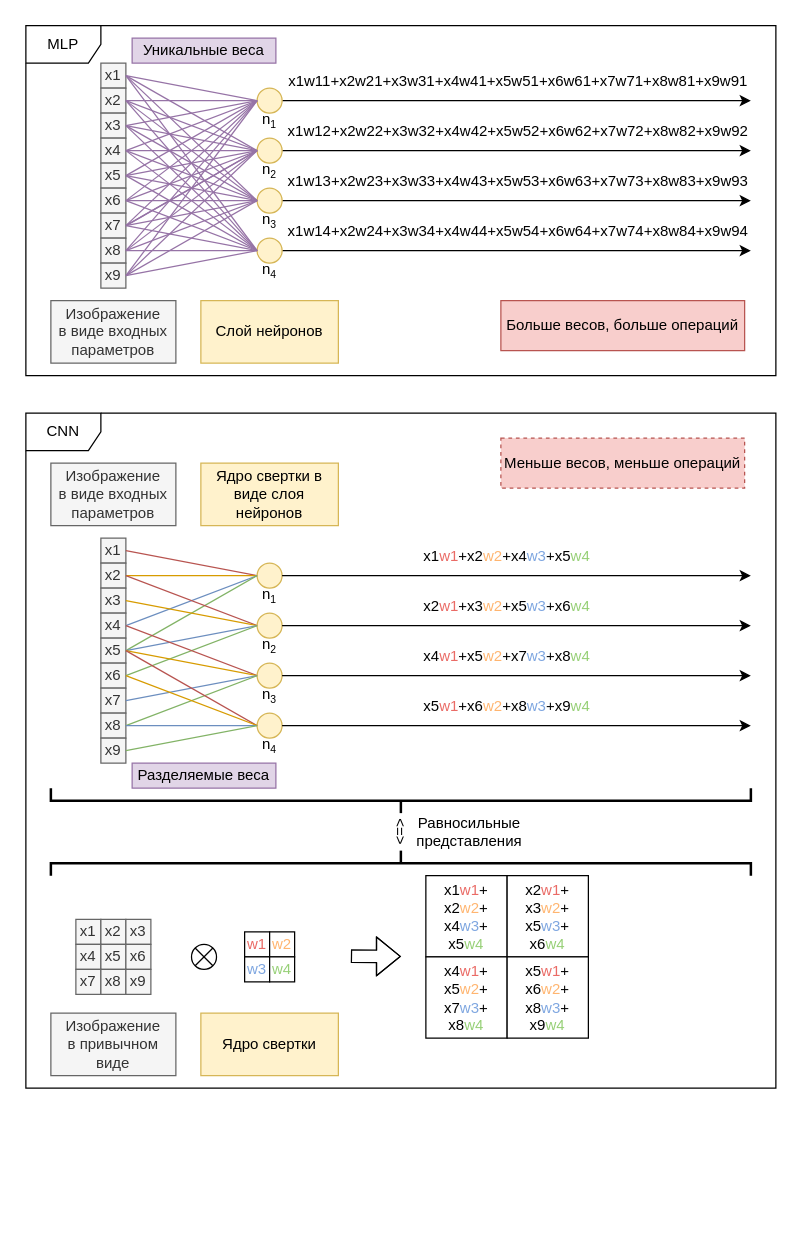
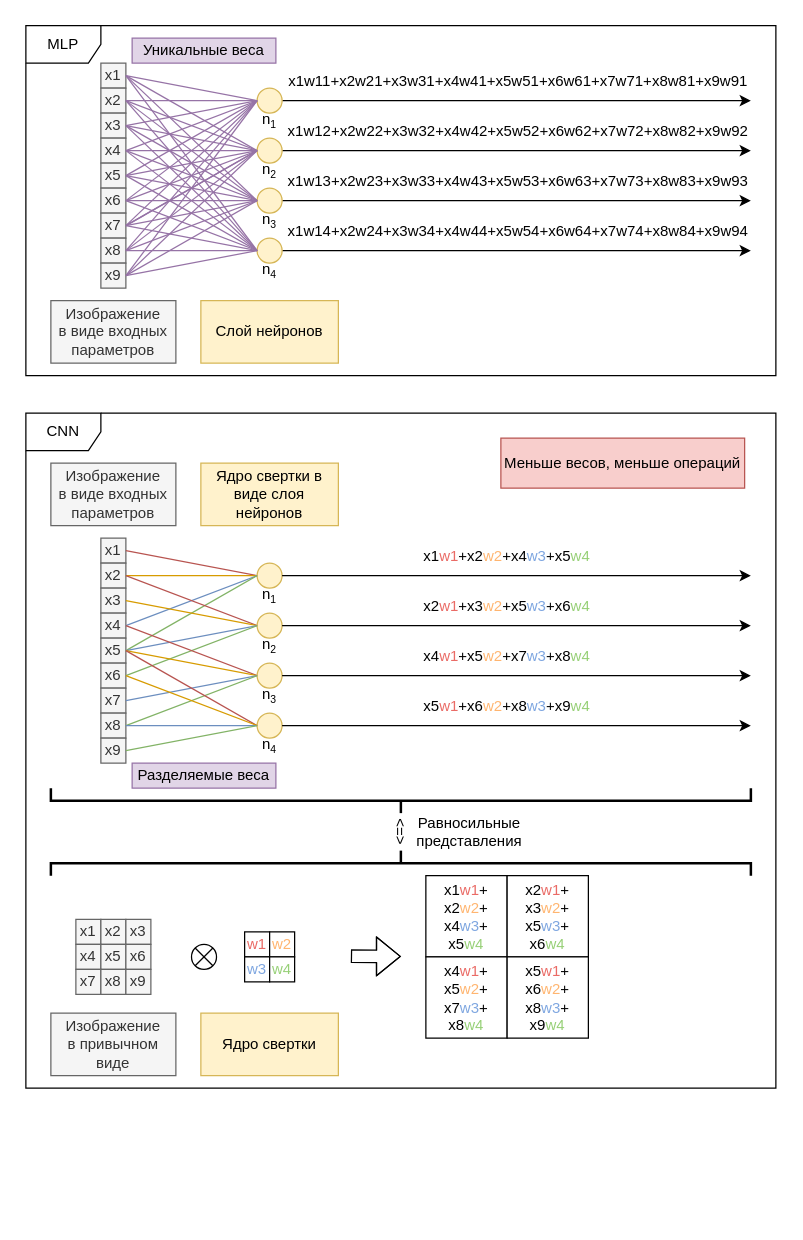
- <mxCell id="139" value="Больше весов, больше операций" style="rounded=0;whiteSpace=wrap;html=1;fillColor=#f8cecc;strokeColor=#b85450;" vertex="1" parent="1"><mxGeometry x="400" y="240" width="195.01" height="40" as="geometry" /></mxCell>
- <mxCell id="140" value="Меньше весов, меньше операций" style="rounded=0;whiteSpace=wrap;html=1;fillColor=#f8cecc;strokeColor=#b85450;dashed=1;" vertex="1" parent="1"><mxGeometry x="400" y="350" width="195.01" height="40" as="geometry" /></mxCell>
+ <mxCell id="140" value="Меньше весов, меньше операций" style="rounded=0;whiteSpace=wrap;html=1;fillColor=#f8cecc;strokeColor=#b85450;" vertex="1" parent="1"><mxGeometry x="400" y="350" width="195.01" height="40" as="geometry" /></mxCell>
